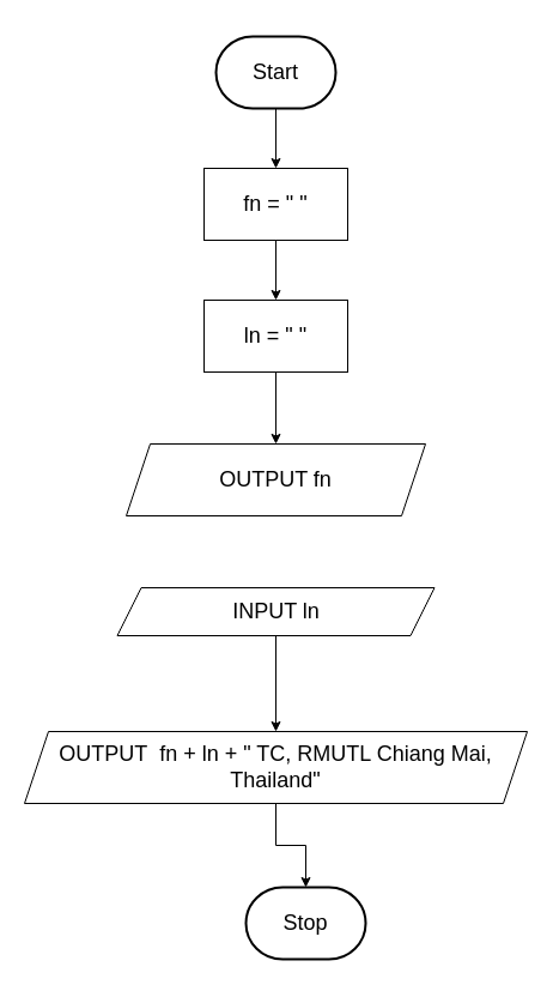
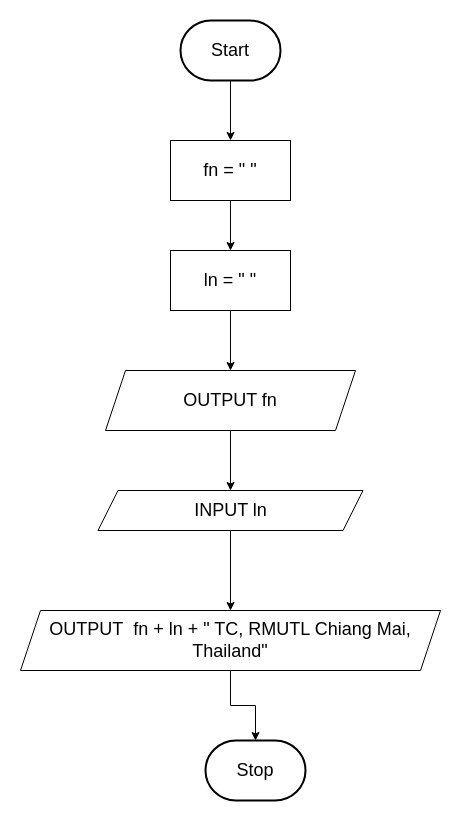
- <mxCell id="2" value="Start" style="strokeWidth=2;html=1;shape=mxgraph.flowchart.terminator;whiteSpace=wrap;fontSize=18;" vertex="1" parent="1"><mxGeometry x="180" y="30" width="100" height="60" as="geometry" /></mxCell>
+ <mxCell id="2" value="Start" style="strokeWidth=2;html=1;shape=mxgraph.flowchart.terminator;whiteSpace=wrap;fontSize=18;" vertex="1" parent="1"><mxGeometry x="180" y="20" width="100" height="60" as="geometry" /></mxCell>
+ <mxCell id="4" value="" style="edgeStyle=orthogonalEdgeStyle;rounded=0;orthogonalLoop=1;jettySize=auto;html=1;" edge="1" parent="1" source="5" target="7"><mxGeometry relative="1" as="geometry" /></mxCell>
